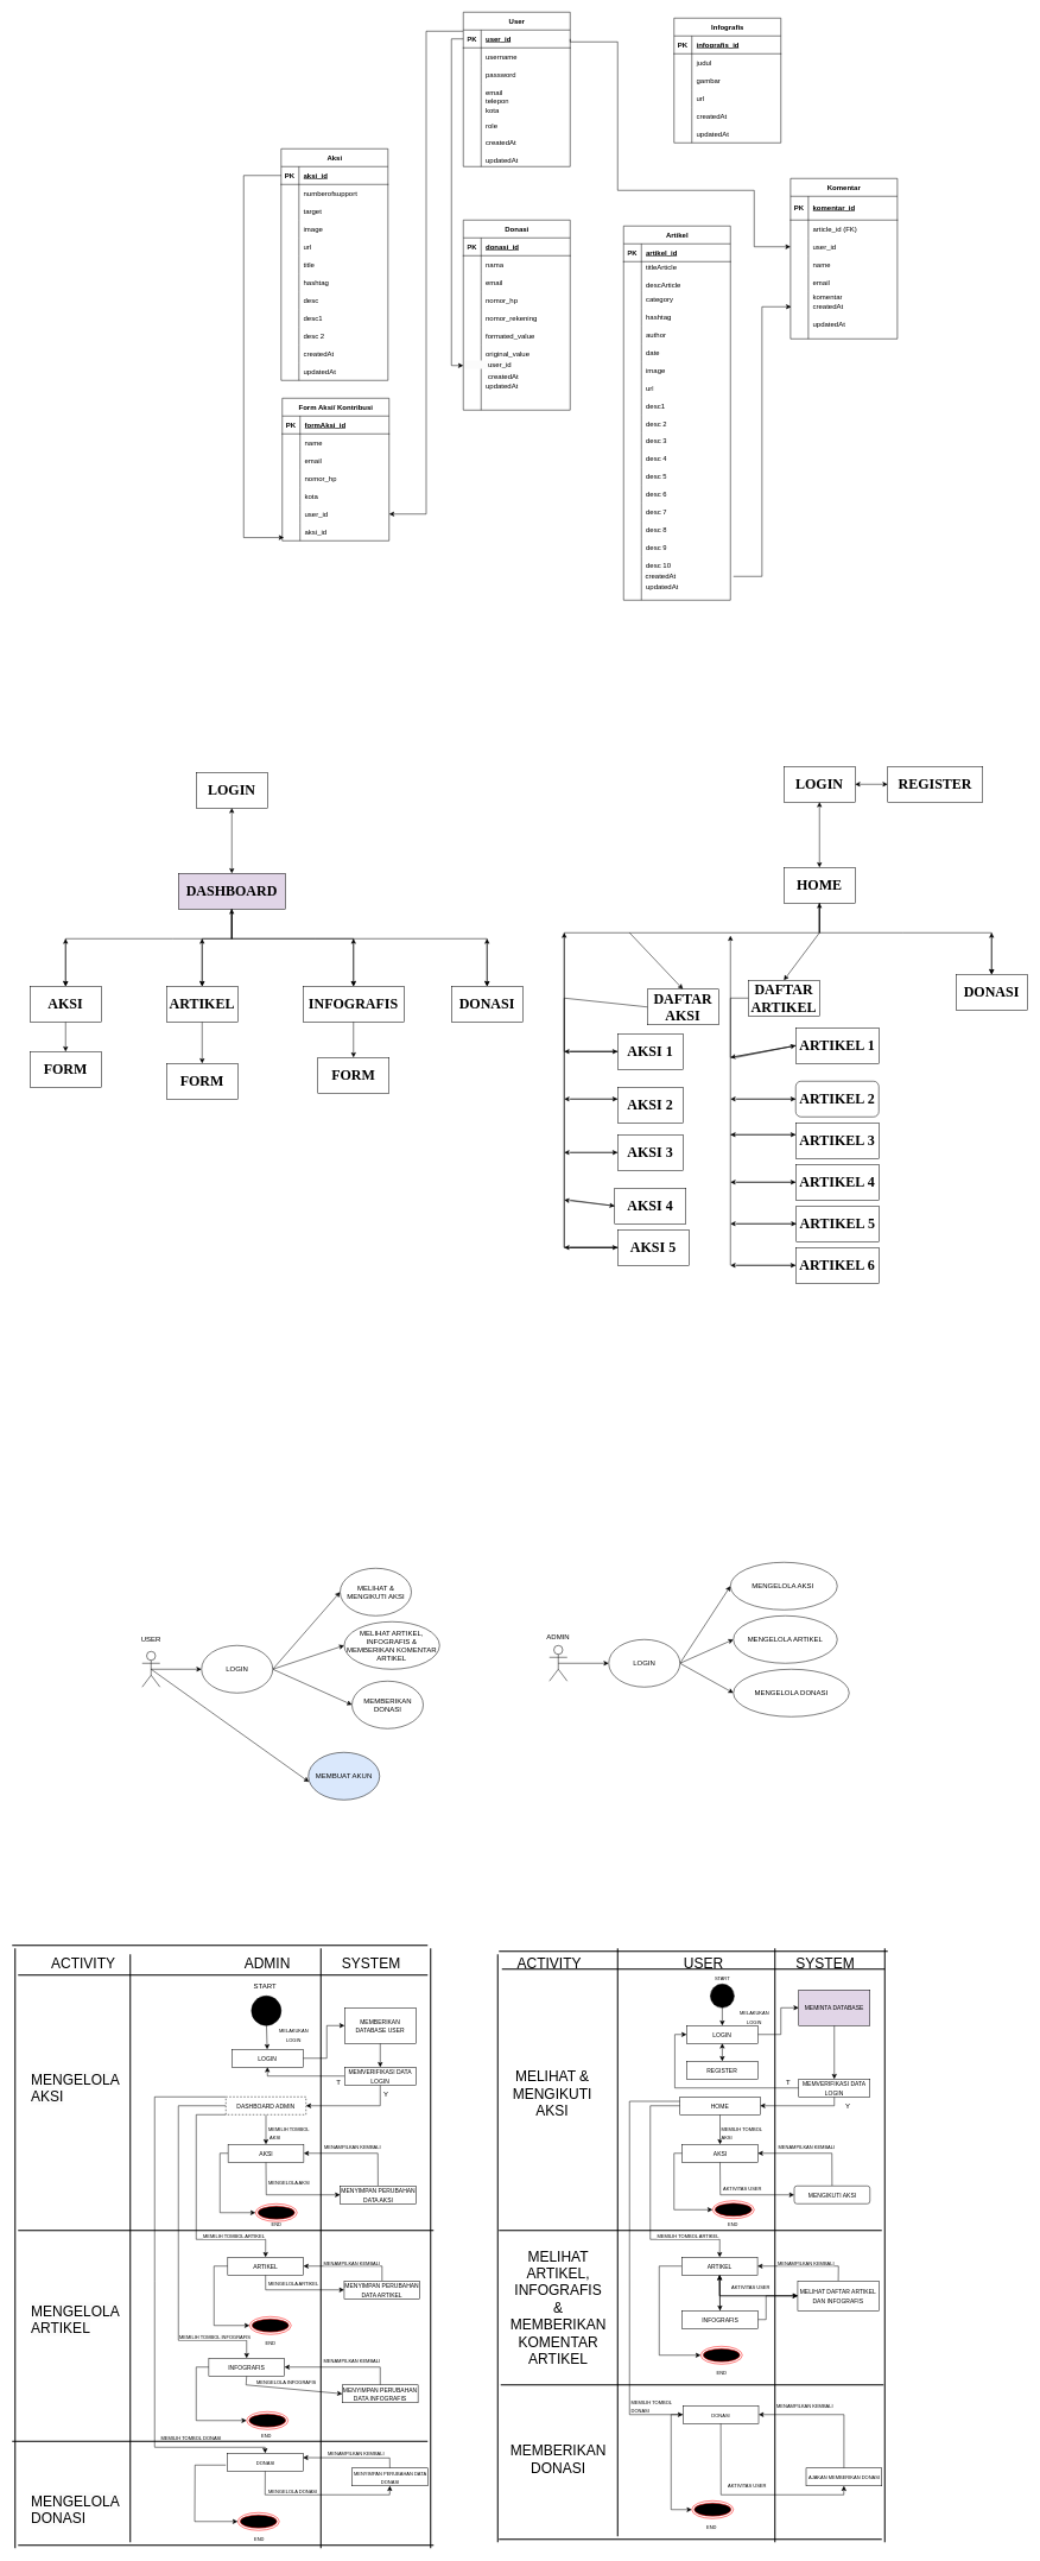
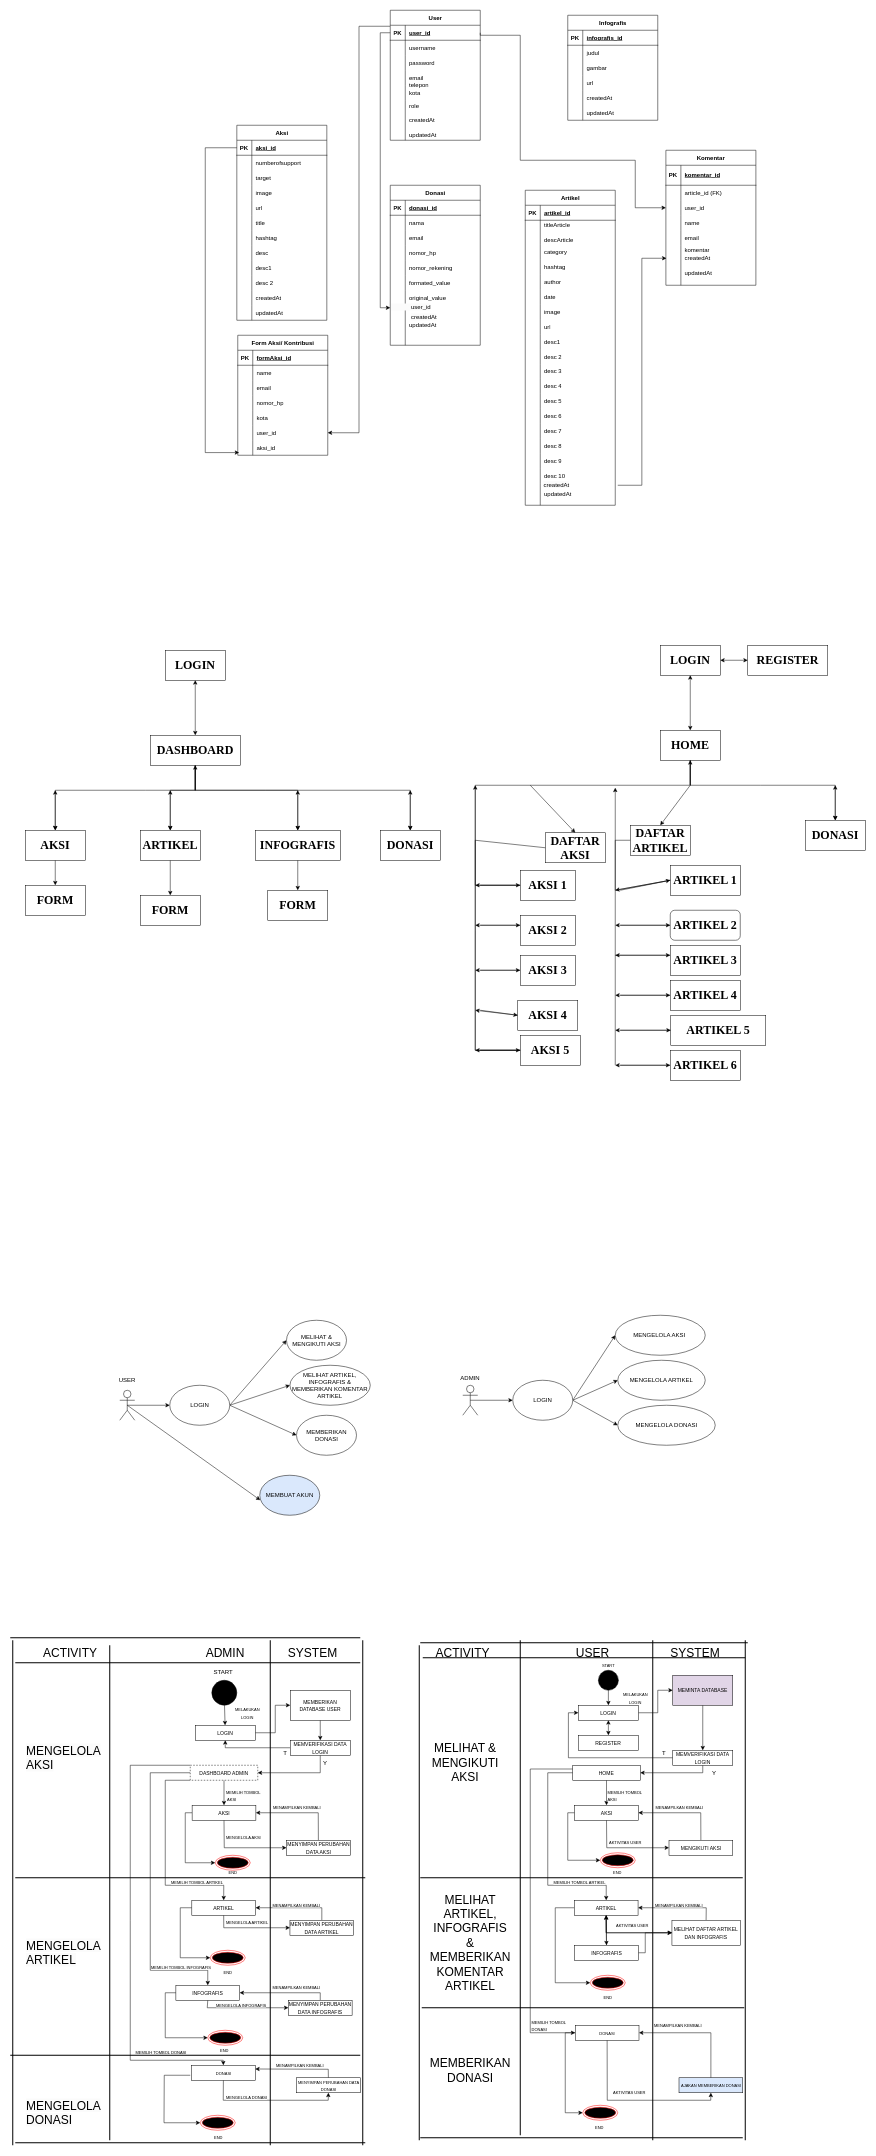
- <mxCell id="203" value="&lt;h1&gt;&lt;font face=&quot;Times New Roman&quot;&gt;DASHBOARD&lt;/font&gt;&lt;/h1&gt;" style="rounded=0;whiteSpace=wrap;html=1;fillColor=#e1d5e7;" parent="1" vertex="1"><mxGeometry x="300" y="1470" width="180" height="60" as="geometry" /></mxCell>
+ <mxCell id="203" value="&lt;h1&gt;&lt;font face=&quot;Times New Roman&quot;&gt;DASHBOARD&lt;/font&gt;&lt;/h1&gt;" style="rounded=0;whiteSpace=wrap;html=1;" parent="1" vertex="1"><mxGeometry x="300" y="1470" width="180" height="60" as="geometry" /></mxCell>
- <mxCell id="245" value="&lt;h1&gt;&lt;font face=&quot;Times New Roman&quot;&gt;ARTIKEL 5&lt;/font&gt;&lt;/h1&gt;" style="rounded=0;whiteSpace=wrap;html=1;" parent="1" vertex="1"><mxGeometry x="1341" y="2030" width="139" height="60" as="geometry" /></mxCell>
+ <mxCell id="245" value="&lt;h1&gt;&lt;font face=&quot;Times New Roman&quot;&gt;ARTIKEL 5&lt;/font&gt;&lt;/h1&gt;" style="rounded=0;whiteSpace=wrap;html=1;" parent="1" vertex="1"><mxGeometry x="1341" y="2030" width="190" height="60" as="geometry" /></mxCell>
- <mxCell id="376" value="&lt;font style=&quot;font-size: 10px;&quot;&gt;MENGIKUTI AKSI&lt;/font&gt;" style="whiteSpace=wrap;html=1;rounded=1;" parent="1" vertex="1"><mxGeometry x="1337.5" y="3680" width="127.5" height="30" as="geometry" /></mxCell>
+ <mxCell id="376" value="&lt;font style=&quot;font-size: 10px;&quot;&gt;MENGIKUTI AKSI&lt;/font&gt;" style="rounded=0;whiteSpace=wrap;html=1;" parent="1" vertex="1"><mxGeometry x="1337.5" y="3680" width="127.5" height="30" as="geometry" /></mxCell>
- <mxCell id="333" value="&lt;font style=&quot;font-size: 10px;&quot;&gt;MENYIMPAN PERUBAHAN DATA INFOGRAFIS&lt;/font&gt;" style="rounded=0;whiteSpace=wrap;html=1;" parent="1" vertex="1"><mxGeometry x="576.25" y="4015" width="127.5" height="30" as="geometry" /></mxCell>
+ <mxCell id="333" value="&lt;font style=&quot;font-size: 10px;&quot;&gt;MENYIMPAN PERUBAHAN DATA INFOGRAFIS&lt;/font&gt;" style="rounded=0;whiteSpace=wrap;html=1;" parent="1" vertex="1"><mxGeometry x="576.25" y="4000" width="127.5" height="30" as="geometry" /></mxCell>
- <mxCell id="402" value="&lt;span style=&quot;font-size: 8px;&quot;&gt;AJAKAN MEMBERIKAN DONASI&lt;/span&gt;" style="rounded=0;whiteSpace=wrap;html=1;" parent="1" vertex="1"><mxGeometry x="1357.5" y="4155" width="127.5" height="30" as="geometry" /></mxCell>
+ <mxCell id="402" value="&lt;span style=&quot;font-size: 8px;&quot;&gt;AJAKAN MEMBERIKAN DONASI&lt;/span&gt;" style="rounded=0;whiteSpace=wrap;html=1;fillColor=#dae8fc;" parent="1" vertex="1"><mxGeometry x="1357.5" y="4155" width="127.5" height="30" as="geometry" /></mxCell>
